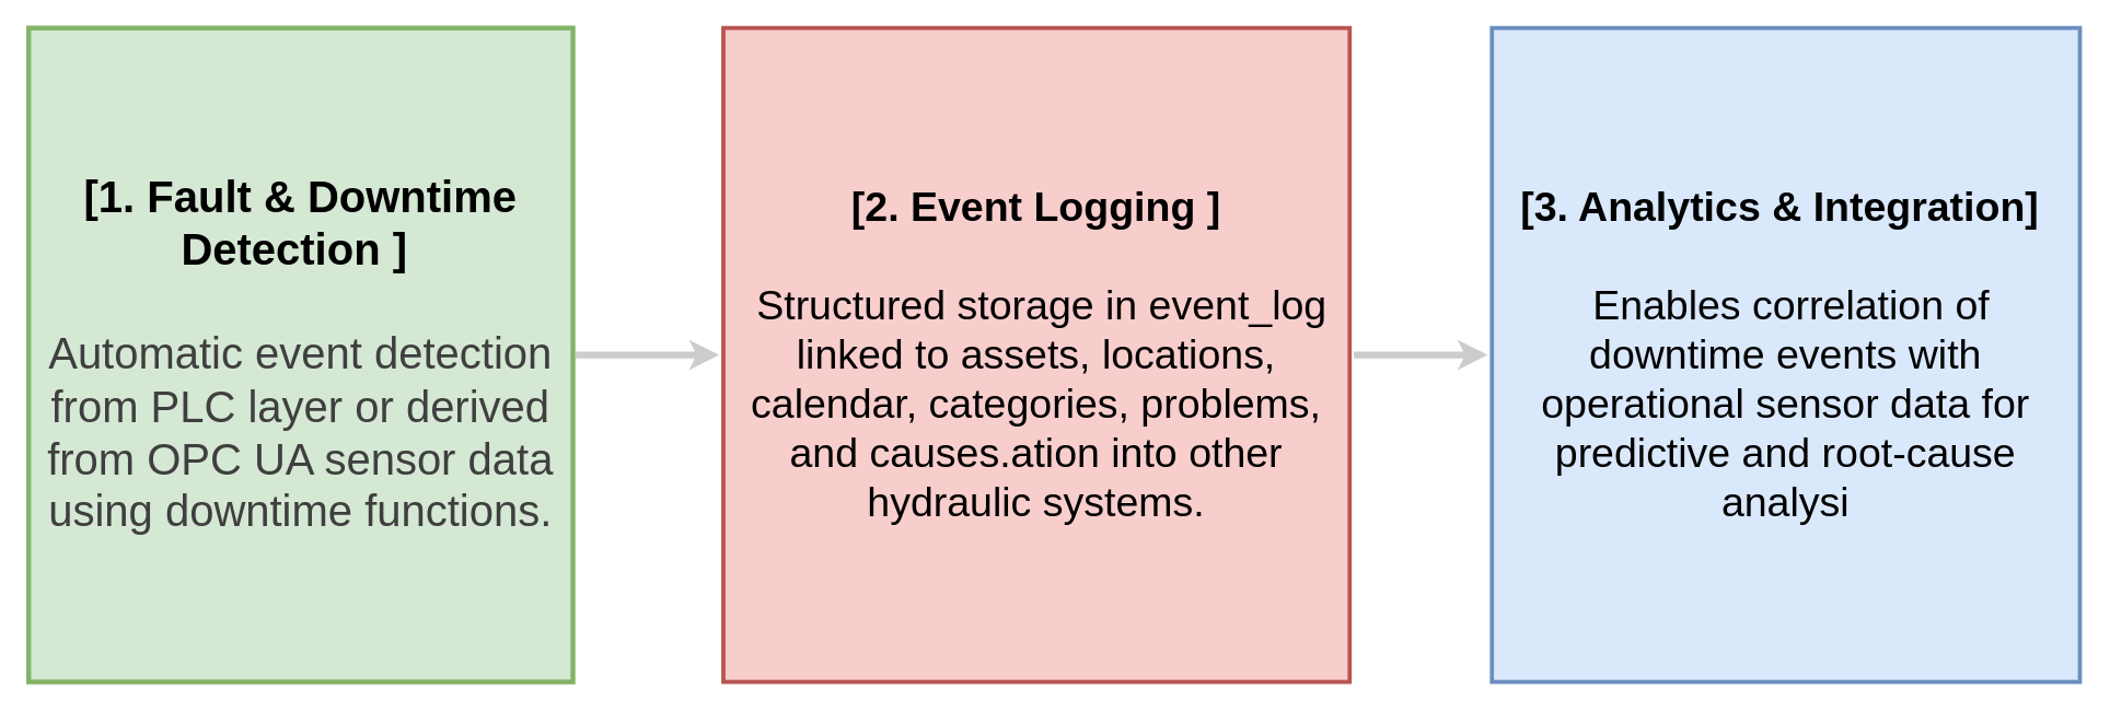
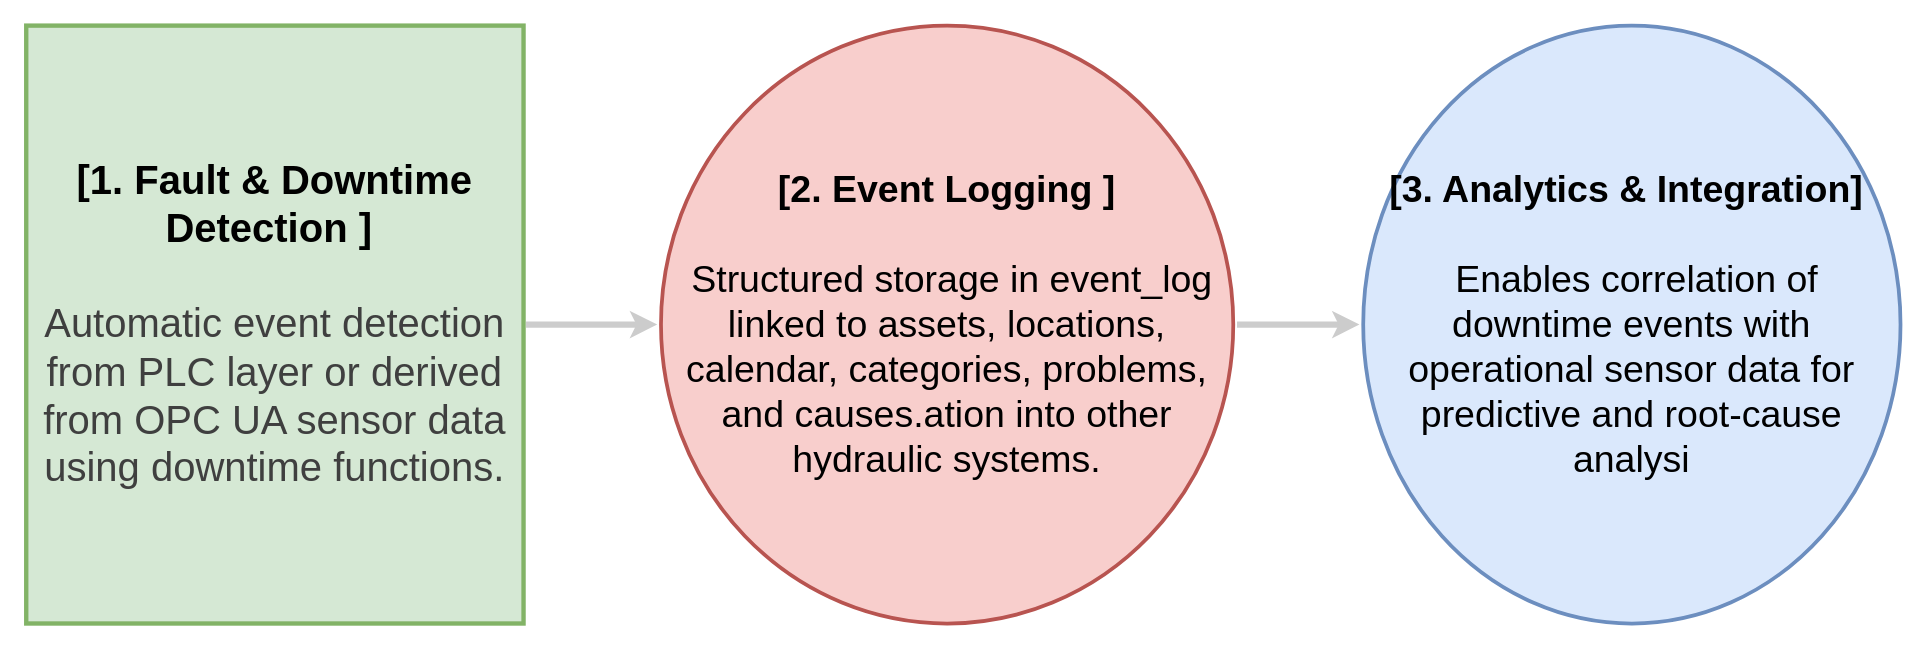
- <mxCell id="6" value="&lt;b&gt;[2. Event Logging ]&lt;/b&gt;&lt;div&gt;&lt;b&gt;&lt;br&gt;&lt;/b&gt;&lt;div&gt;&amp;nbsp;Structured storage in event_log linked to assets, locations, calendar, categories, problems, and causes.ation into other hydraulic systems.&lt;/div&gt;&lt;/div&gt;" style="rounded=0;whiteSpace=wrap;html=1;strokeWidth=3;strokeColor=#b85450;fontSize=30;perimeterSpacing=3;fillColor=#f8cecc;" vertex="1" parent="1"><mxGeometry x="528" y="20" width="458" height="478.5" as="geometry" /></mxCell>
+ <mxCell id="6" value="&lt;b&gt;[2. Event Logging ]&lt;/b&gt;&lt;div&gt;&lt;b&gt;&lt;br&gt;&lt;/b&gt;&lt;div&gt;&amp;nbsp;Structured storage in event_log linked to assets, locations, calendar, categories, problems, and causes.ation into other hydraulic systems.&lt;/div&gt;&lt;/div&gt;" style="ellipse;whiteSpace=wrap;html=1;strokeWidth=3;strokeColor=#b85450;fontSize=30;perimeterSpacing=3;fillColor=#f8cecc;" vertex="1" parent="1"><mxGeometry x="528" y="20" width="458" height="478.5" as="geometry" /></mxCell>
- <mxCell id="4" value="&lt;strong data-end=&quot;484&quot; data-start=&quot;451&quot;&gt;[3. Analytics &amp;amp; Integration]&amp;nbsp;&lt;/strong&gt;&lt;div&gt;&lt;br&gt;&lt;/div&gt;&lt;div&gt;&amp;nbsp;Enables correlation of downtime events with operational sensor data for predictive and root-cause analysi&lt;/div&gt;" style="rounded=0;whiteSpace=wrap;html=1;strokeColor=#6c8ebf;strokeWidth=3;fontSize=30;perimeterSpacing=3;fillColor=#dae8fc;" vertex="1" parent="1"><mxGeometry x="1090" y="20" width="430" height="478.5" as="geometry" /></mxCell>
+ <mxCell id="4" value="&lt;strong data-end=&quot;484&quot; data-start=&quot;451&quot;&gt;[3. Analytics &amp;amp; Integration]&amp;nbsp;&lt;/strong&gt;&lt;div&gt;&lt;br&gt;&lt;/div&gt;&lt;div&gt;&amp;nbsp;Enables correlation of downtime events with operational sensor data for predictive and root-cause analysi&lt;/div&gt;" style="ellipse;whiteSpace=wrap;html=1;strokeColor=#6c8ebf;strokeWidth=3;fontSize=30;perimeterSpacing=3;fillColor=#dae8fc;" vertex="1" parent="1"><mxGeometry x="1090" y="20" width="430" height="478.5" as="geometry" /></mxCell>
